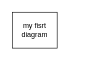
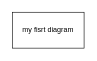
- <mxCell id="2" value="my fisrt diagram" style="rounded=0;whiteSpace=wrap;html=1;" vertex="1" parent="1"><mxGeometry x="20" y="20" width="75" height="60" as="geometry" /></mxCell>
+ <mxCell id="2" value="my fisrt diagram" style="rounded=0;whiteSpace=wrap;html=1;" vertex="1" parent="1"><mxGeometry x="20" y="20" width="120" height="60" as="geometry" /></mxCell>
